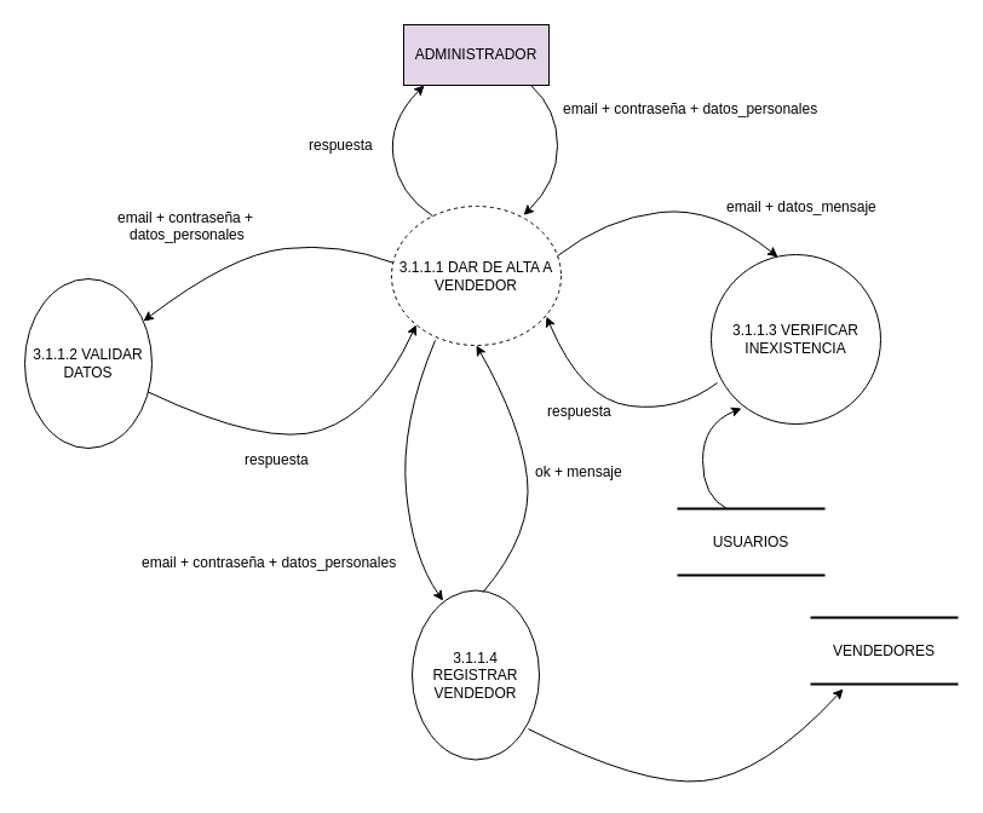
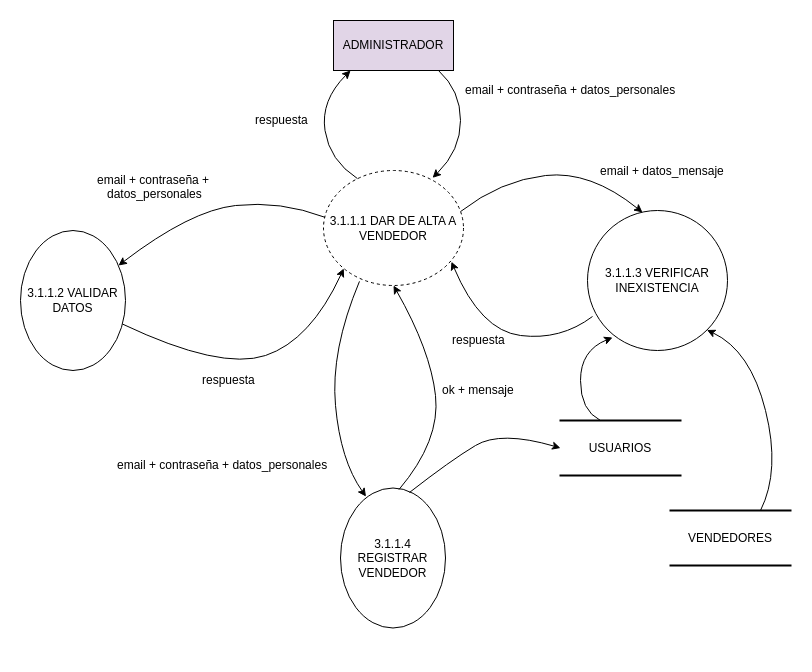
+ <mxCell id="16" value="" style="curved=1;endArrow=classic;html=1;entryX=1;entryY=1;entryDx=0;entryDy=0;exitX=0.75;exitY=0;exitDx=0;exitDy=0;exitPerimeter=0;" parent="1" source="9" target="10" edge="1"><mxGeometry width="50" height="50" relative="1" as="geometry"><mxPoint x="560" y="420" as="sourcePoint" /><mxPoint x="652.02" y="221.96" as="targetPoint" /><Array as="points"><mxPoint x="780" y="470" /><mxPoint x="750" y="350" /></Array></mxGeometry></mxCell>
+ <mxCell id="23" value="" style="curved=1;endArrow=classic;html=1;exitX=0.657;exitY=0.032;exitDx=0;exitDy=0;exitPerimeter=0;entryX=0;entryY=0.5;entryDx=0;entryDy=0;" parent="1" source="5" target="8" edge="1"><mxGeometry width="50" height="50" relative="1" as="geometry"><mxPoint x="450" y="490" as="sourcePoint" /><mxPoint x="500" y="440" as="targetPoint" /><Array as="points"><mxPoint x="450" y="460" /><mxPoint x="500" y="430" /></Array></mxGeometry></mxCell>
- <mxCell id="24" value="" style="curved=1;endArrow=classic;html=1;exitX=0.914;exitY=0.818;exitDx=0;exitDy=0;exitPerimeter=0;entryX=0.217;entryY=1.073;entryDx=0;entryDy=0;entryPerimeter=0;" parent="1" source="5" target="9" edge="1"><mxGeometry width="50" height="50" relative="1" as="geometry"><mxPoint x="520" y="690" as="sourcePoint" /><mxPoint x="690" y="590" as="targetPoint" /><Array as="points"><mxPoint x="530" y="650" /><mxPoint x="630" y="640" /></Array></mxGeometry></mxCell>
